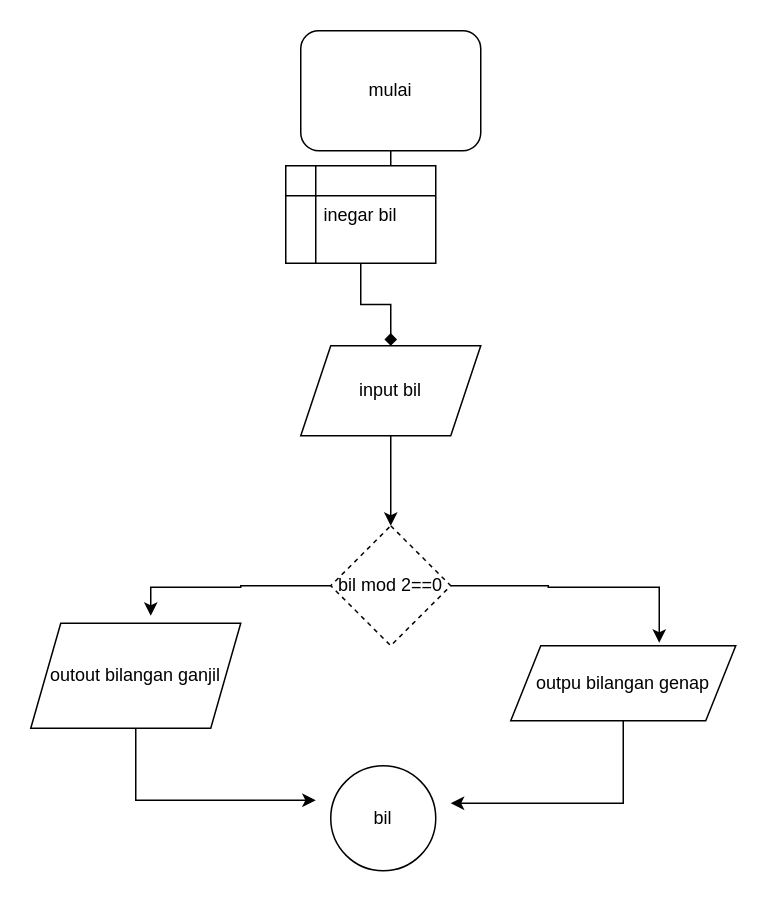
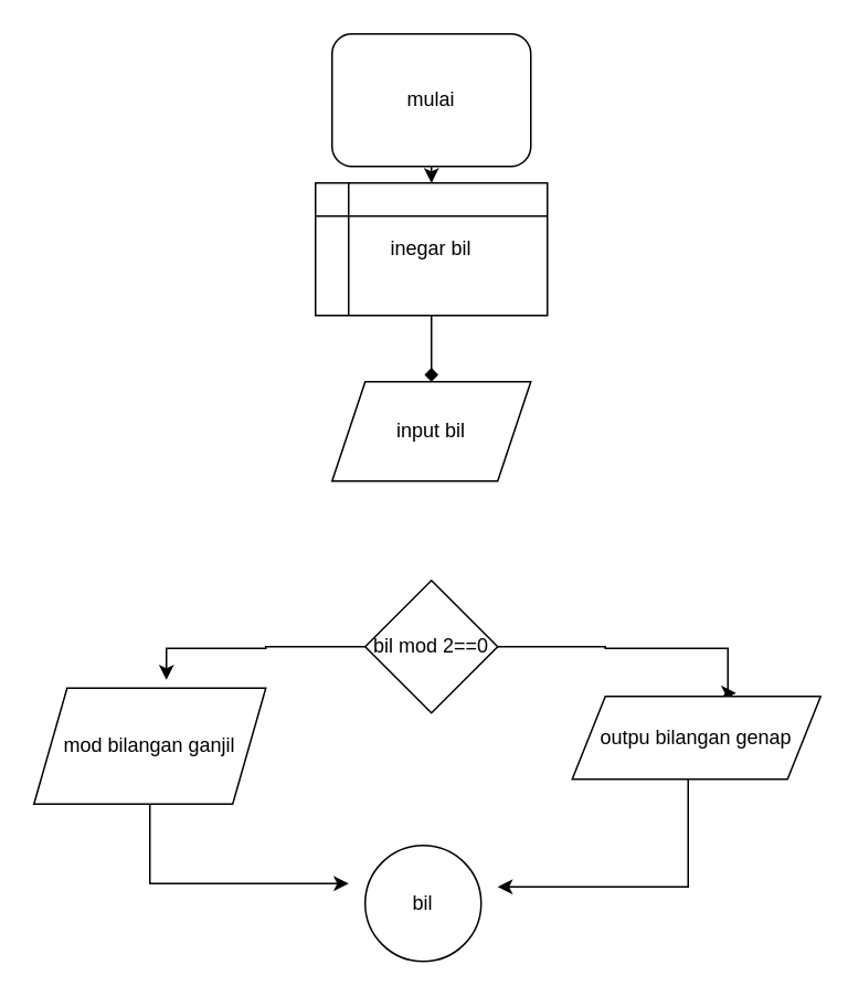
- <mxCell id="5" value="inegar bil" style="shape=internalStorage;whiteSpace=wrap;html=1;backgroundOutline=1;" vertex="1" parent="1"><mxGeometry x="190" y="110" width="100" height="65" as="geometry" /></mxCell>
+ <mxCell id="5" value="inegar bil" style="shape=internalStorage;whiteSpace=wrap;html=1;backgroundOutline=1;" vertex="1" parent="1"><mxGeometry x="190" y="110" width="140" height="80" as="geometry" /></mxCell>
- <mxCell id="6" style="edgeStyle=orthogonalEdgeStyle;rounded=0;orthogonalLoop=1;jettySize=auto;html=1;" edge="1" parent="1" source="7" target="10"><mxGeometry relative="1" as="geometry"><mxPoint x="260" y="340" as="targetPoint" /></mxGeometry></mxCell>
- <mxCell id="10" value="bil mod 2==0" style="rhombus;whiteSpace=wrap;html=1;dashed=1;" vertex="1" parent="1"><mxGeometry x="220" y="350" width="80" height="80" as="geometry" /></mxCell>
+ <mxCell id="10" value="bil mod 2==0" style="rhombus;whiteSpace=wrap;html=1;" vertex="1" parent="1"><mxGeometry x="220" y="350" width="80" height="80" as="geometry" /></mxCell>
- <mxCell id="12" value="outout bilangan ganjil " style="shape=parallelogram;perimeter=parallelogramPerimeter;whiteSpace=wrap;html=1;fixedSize=1;" vertex="1" parent="1"><mxGeometry x="20" y="415" width="140" height="70" as="geometry" /></mxCell>
+ <mxCell id="12" value="mod bilangan ganjil " style="shape=parallelogram;perimeter=parallelogramPerimeter;whiteSpace=wrap;html=1;fixedSize=1;" vertex="1" parent="1"><mxGeometry x="20" y="415" width="140" height="70" as="geometry" /></mxCell>
- <mxCell id="14" value="outpu bilangan genap" style="shape=parallelogram;perimeter=parallelogramPerimeter;whiteSpace=wrap;html=1;fixedSize=1;" vertex="1" parent="1"><mxGeometry x="340" y="430" width="150" height="50" as="geometry" /></mxCell>
+ <mxCell id="14" value="outpu bilangan genap" style="shape=parallelogram;perimeter=parallelogramPerimeter;whiteSpace=wrap;html=1;fixedSize=1;" vertex="1" parent="1"><mxGeometry x="345" y="420" width="150" height="50" as="geometry" /></mxCell>
